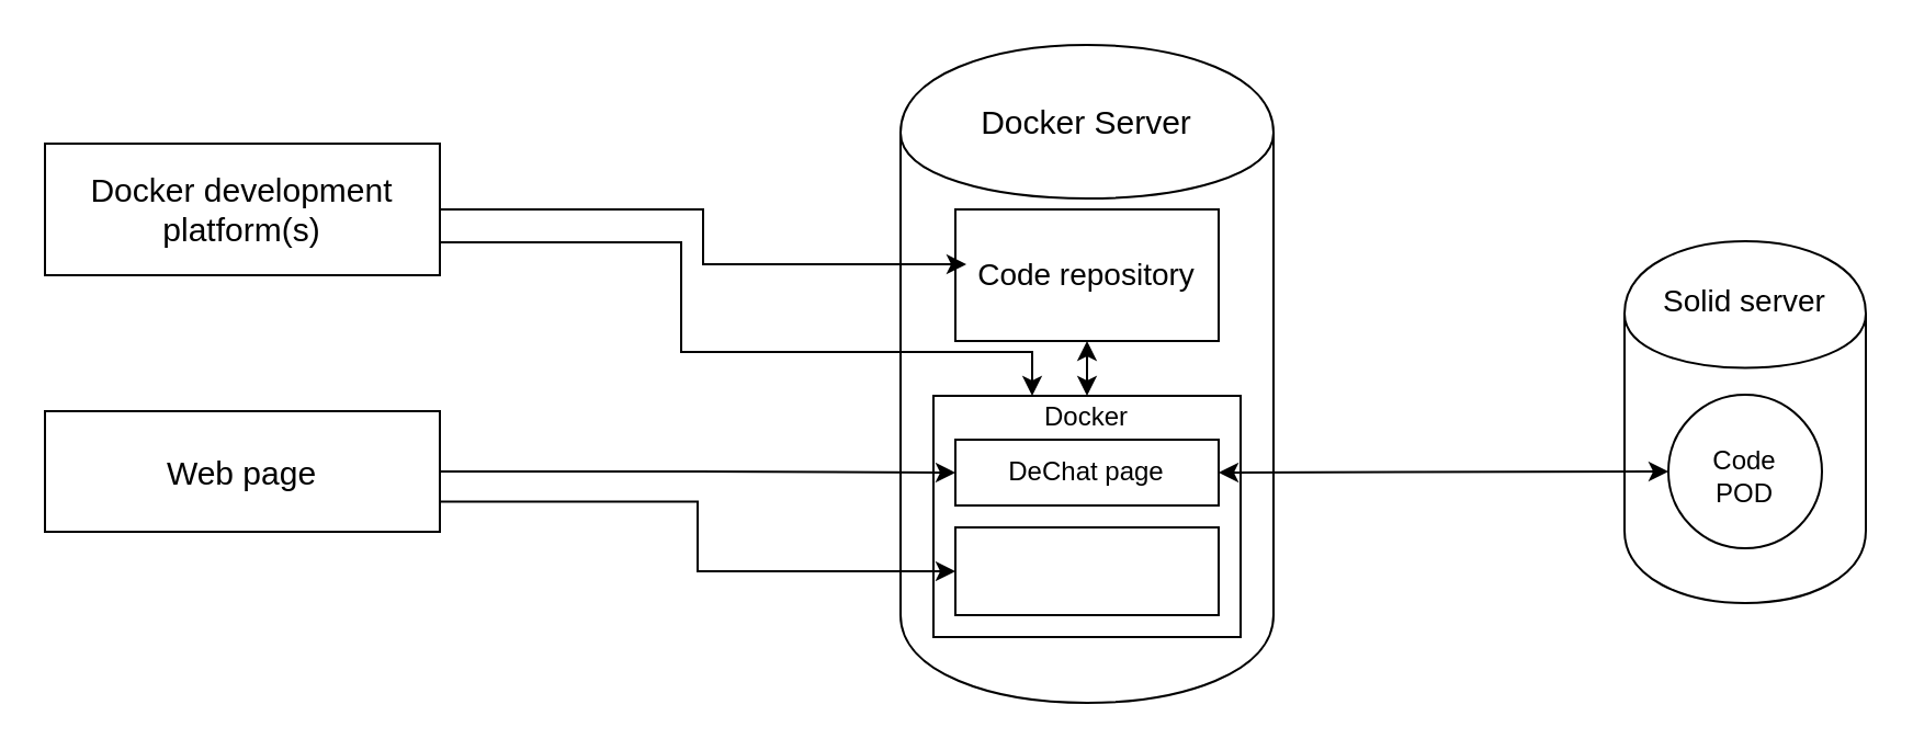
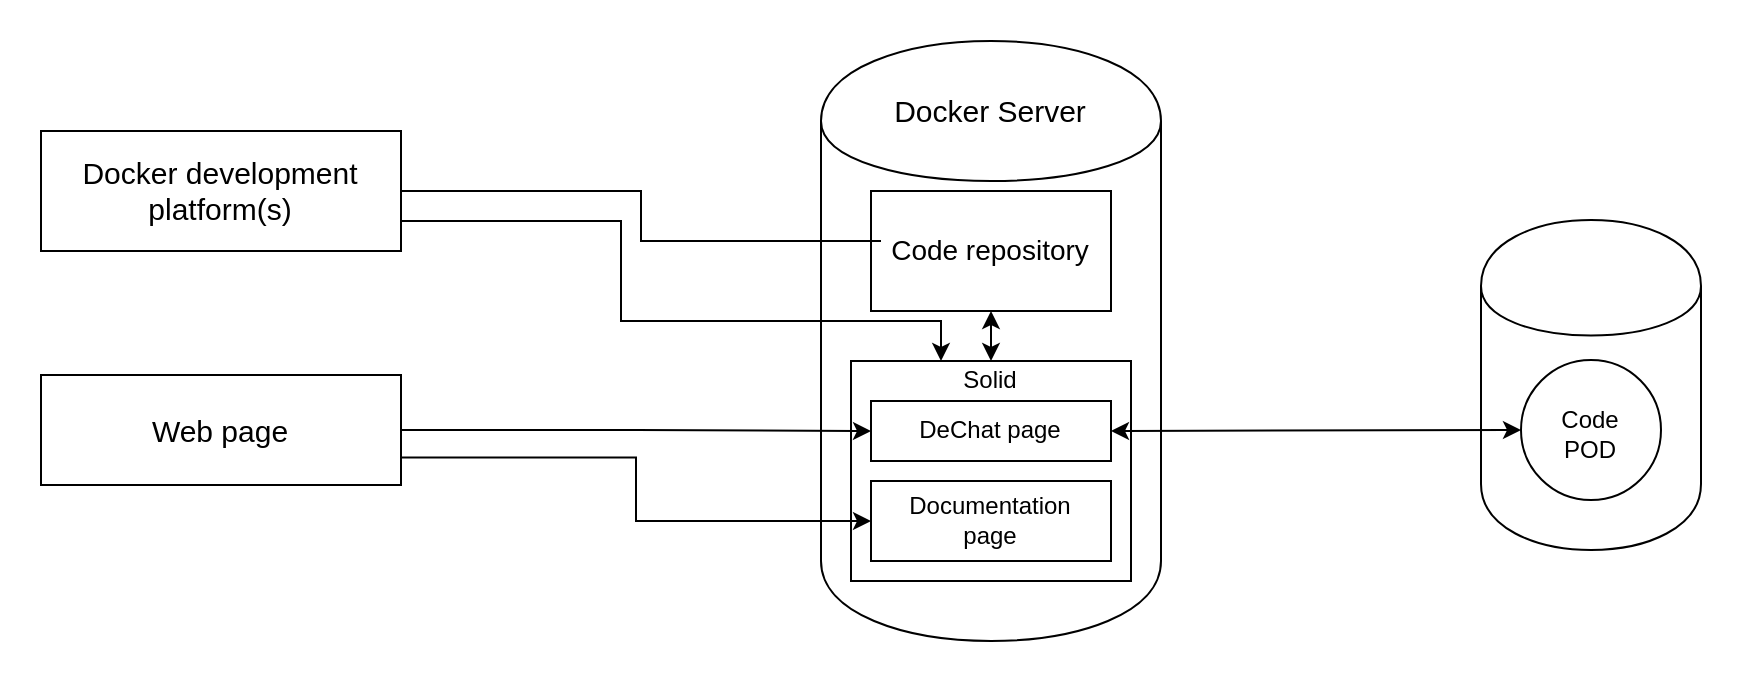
- <mxCell id="18" style="edgeStyle=orthogonalEdgeStyle;rounded=0;orthogonalLoop=1;jettySize=auto;html=1;entryX=0;entryY=0.25;entryDx=0;entryDy=0;" edge="1" parent="1" source="3" target="13"><mxGeometry relative="1" as="geometry" /></mxCell>
+ <mxCell id="18" style="edgeStyle=orthogonalEdgeStyle;rounded=0;orthogonalLoop=1;jettySize=auto;html=1;entryX=0;entryY=0.25;entryDx=0;entryDy=0;endArrow=none;" edge="1" parent="1" source="3" target="13"><mxGeometry relative="1" as="geometry" /></mxCell>
- <mxCell id="22" value="&lt;font style=&quot;font-size: 14px&quot;&gt;Solid server&lt;/font&gt;" style="text;html=1;strokeColor=none;fillColor=none;align=center;verticalAlign=middle;whiteSpace=wrap;rounded=0;" vertex="1" parent="1"><mxGeometry x="750" y="126.5" width="90" height="20" as="geometry" /></mxCell>
- <mxCell id="7" value="&lt;div&gt;Docker&lt;/div&gt;" style="text;html=1;strokeColor=none;fillColor=none;align=center;verticalAlign=middle;whiteSpace=wrap;rounded=0;" vertex="1" parent="1"><mxGeometry x="445" y="180" width="100" height="20" as="geometry" /></mxCell>
+ <mxCell id="7" value="&lt;div&gt;Solid&lt;/div&gt;" style="text;html=1;strokeColor=none;fillColor=none;align=center;verticalAlign=middle;whiteSpace=wrap;rounded=0;" vertex="1" parent="1"><mxGeometry x="445" y="180" width="100" height="20" as="geometry" /></mxCell>
+ <mxCell id="11" value="&lt;div&gt;Documentation&lt;/div&gt;&lt;div&gt;page&lt;br&gt;&lt;/div&gt;" style="text;html=1;strokeColor=none;fillColor=none;align=center;verticalAlign=middle;whiteSpace=wrap;rounded=0;" vertex="1" parent="1"><mxGeometry x="445" y="245" width="100" height="30" as="geometry" /></mxCell>
